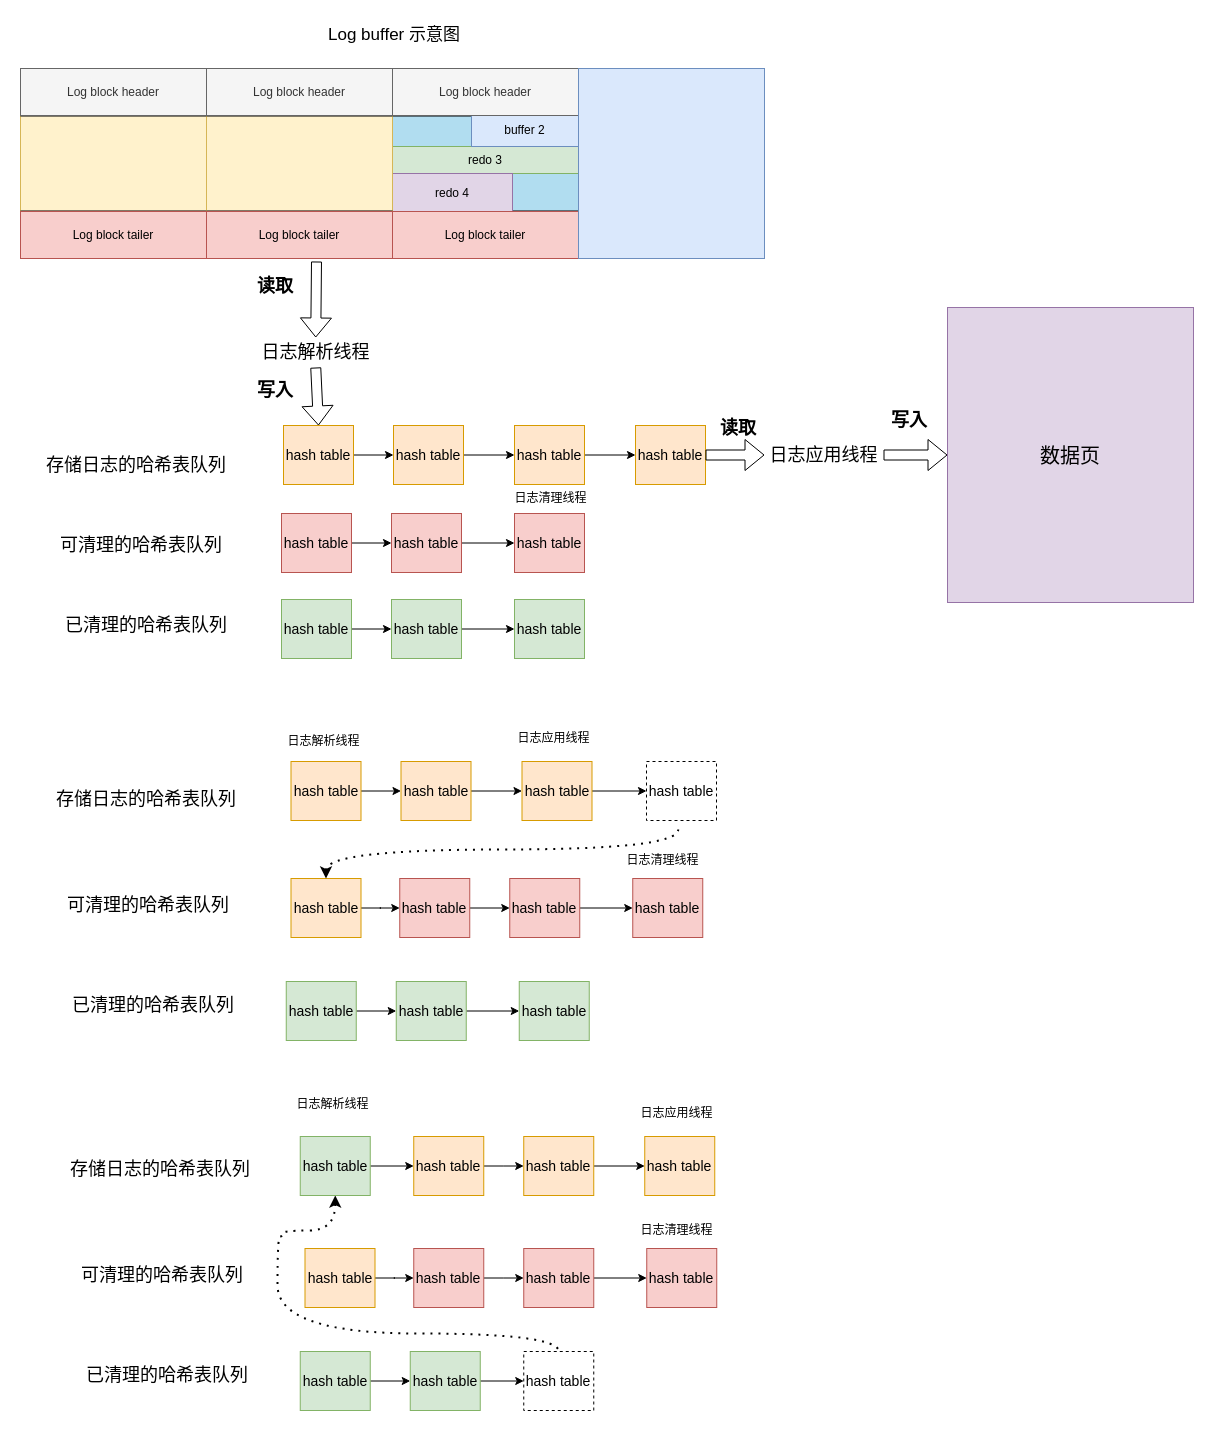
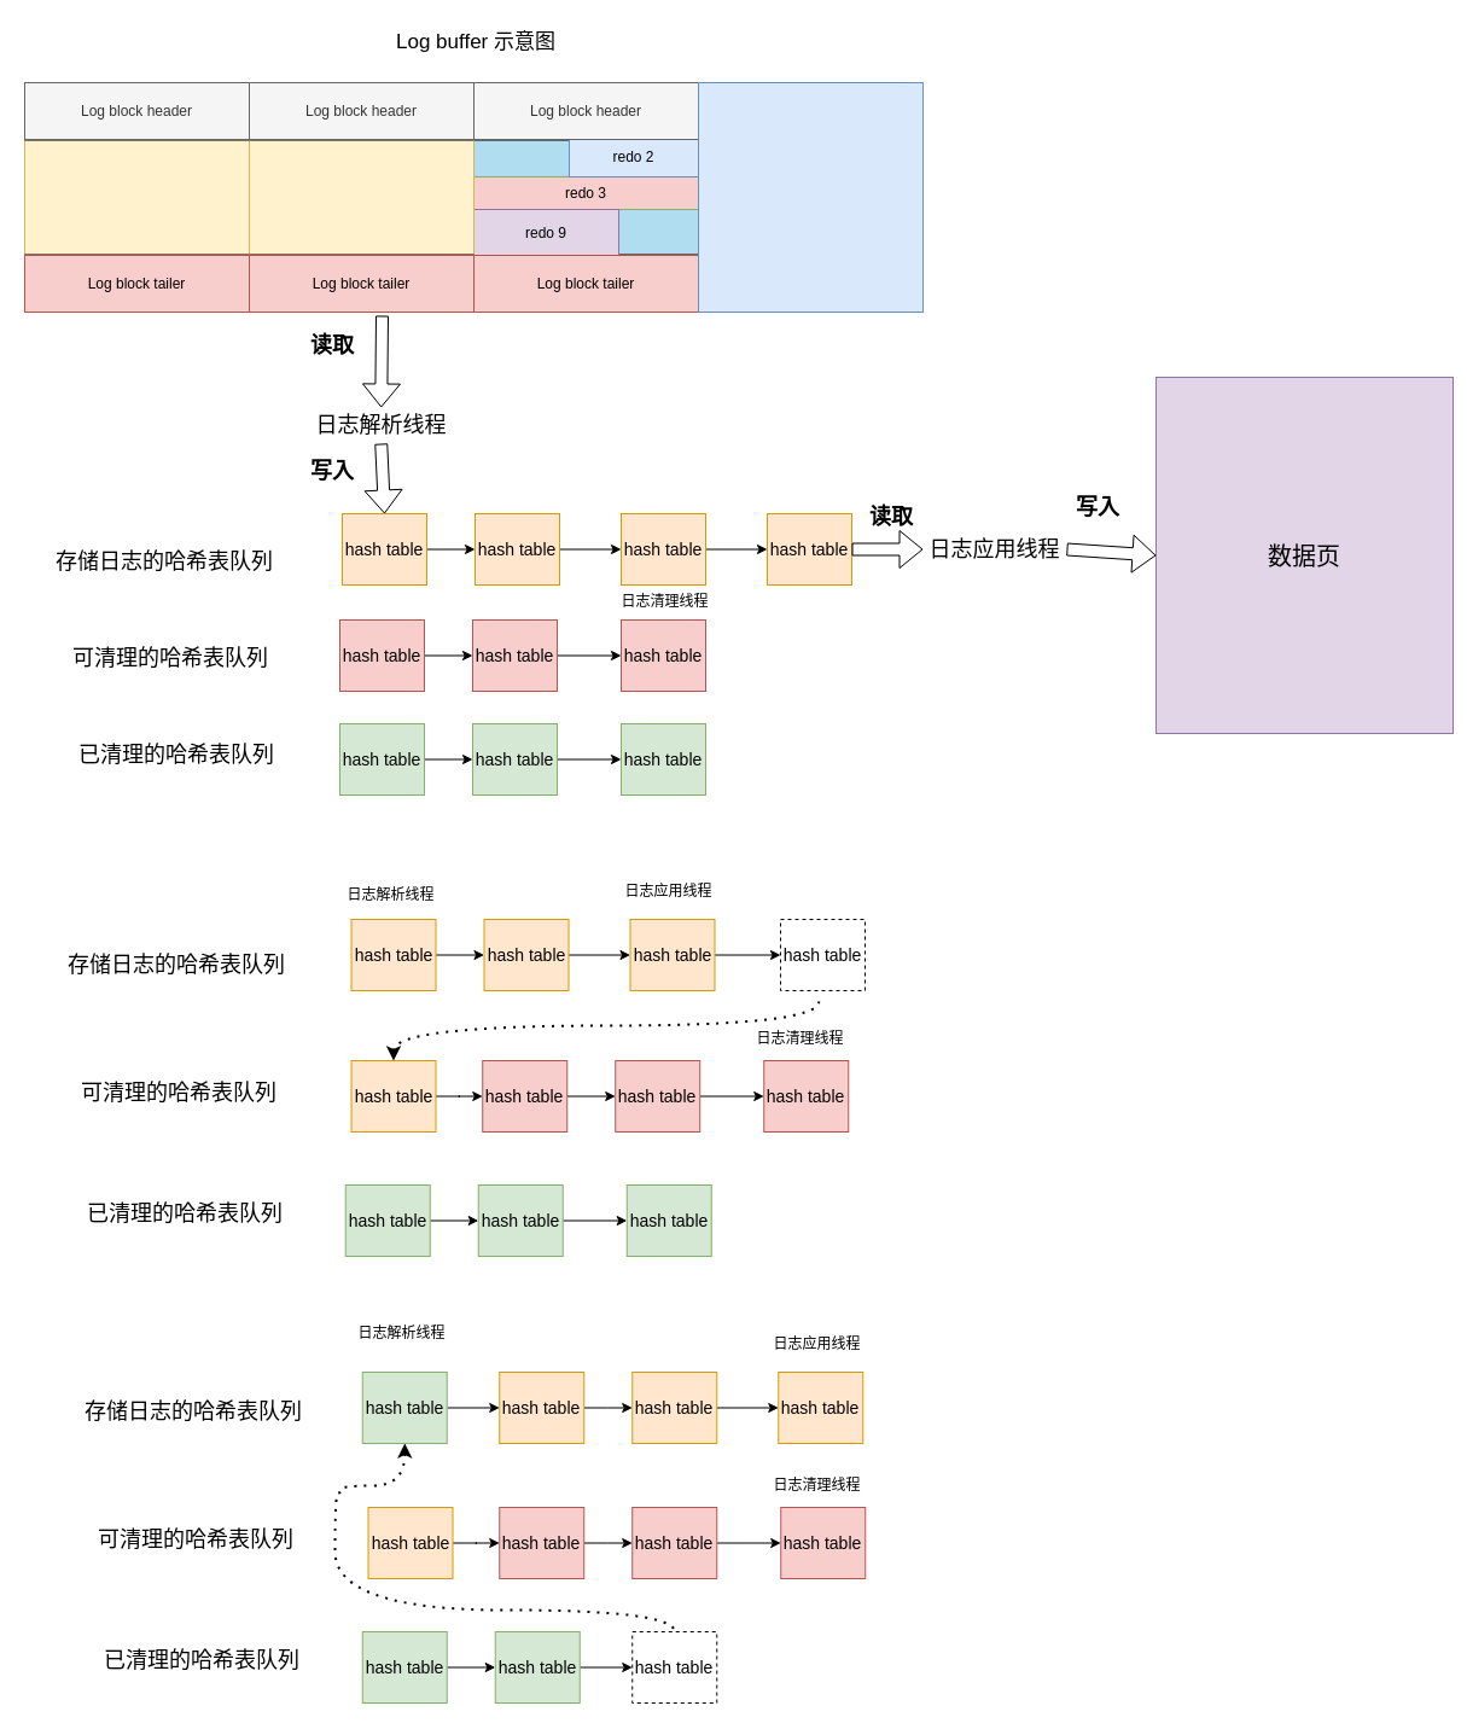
- <mxCell id="48" value="buffer 2" style="text;html=1;strokeColor=#6c8ebf;fillColor=#dae8fc;align=center;verticalAlign=middle;whiteSpace=wrap;rounded=0;" vertex="1" parent="1"><mxGeometry x="471" y="114" width="107" height="32" as="geometry" /></mxCell>
+ <mxCell id="48" value="redo 2" style="text;html=1;strokeColor=#6c8ebf;fillColor=#dae8fc;align=center;verticalAlign=middle;whiteSpace=wrap;rounded=0;" vertex="1" parent="1"><mxGeometry x="471" y="114" width="107" height="32" as="geometry" /></mxCell>
- <mxCell id="47" value="redo 3" style="rounded=0;whiteSpace=wrap;html=1;fillColor=#d5e8d4;strokeColor=#82b366;" vertex="1" parent="1"><mxGeometry x="392" y="146" width="186" height="27" as="geometry" /></mxCell>
+ <mxCell id="47" value="redo 3" style="rounded=0;whiteSpace=wrap;html=1;fillColor=#f8cecc;strokeColor=#82b366;" vertex="1" parent="1"><mxGeometry x="392" y="146" width="186" height="27" as="geometry" /></mxCell>
- <mxCell id="49" value="redo 4" style="rounded=0;whiteSpace=wrap;html=1;fillColor=#e1d5e7;strokeColor=#9673a6;" vertex="1" parent="1"><mxGeometry x="392" y="173" width="120" height="39" as="geometry" /></mxCell>
+ <mxCell id="49" value="redo 9" style="rounded=0;whiteSpace=wrap;html=1;fillColor=#e1d5e7;strokeColor=#9673a6;" vertex="1" parent="1"><mxGeometry x="392" y="173" width="120" height="39" as="geometry" /></mxCell>
- <mxCell id="75" value="&lt;font style=&quot;font-size: 20px;&quot;&gt;数据页&lt;/font&gt;" style="rounded=0;whiteSpace=wrap;html=1;fillColor=#e1d5e7;strokeColor=#9673a6;" vertex="1" parent="1"><mxGeometry x="947" y="307" width="246" height="295" as="geometry" /></mxCell>
+ <mxCell id="75" value="&lt;font style=&quot;font-size: 20px;&quot;&gt;数据页&lt;/font&gt;" style="rounded=0;whiteSpace=wrap;html=1;fillColor=#e1d5e7;strokeColor=#9673a6;" vertex="1" parent="1"><mxGeometry x="957" y="312" width="246" height="295" as="geometry" /></mxCell>
